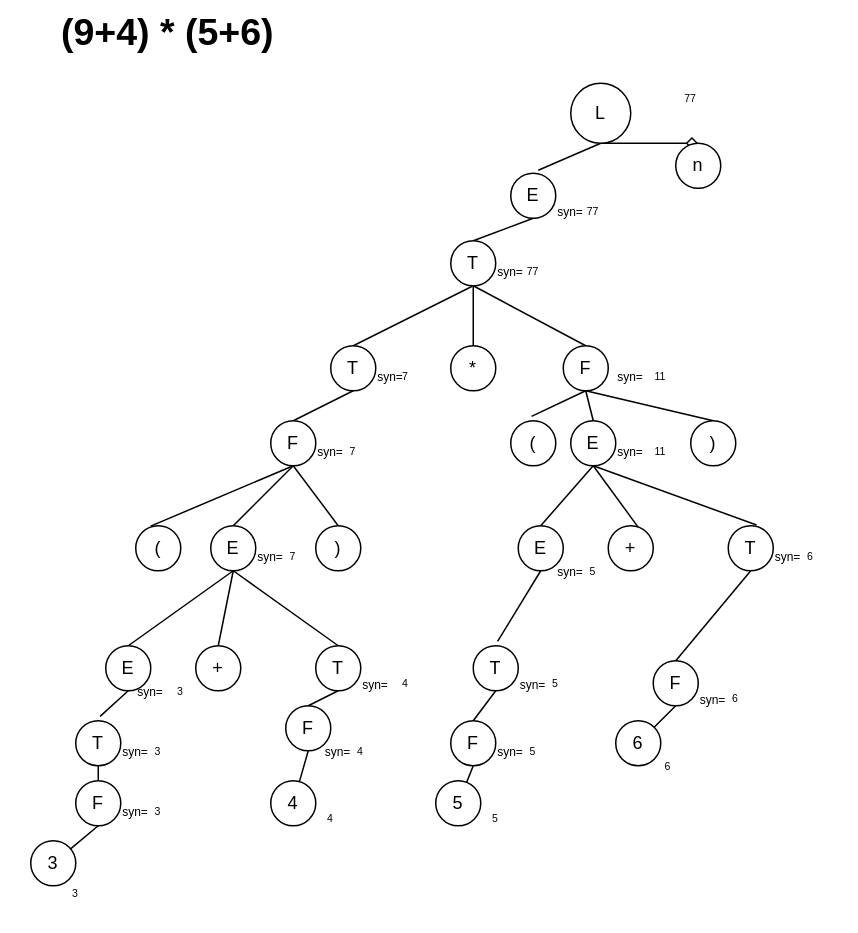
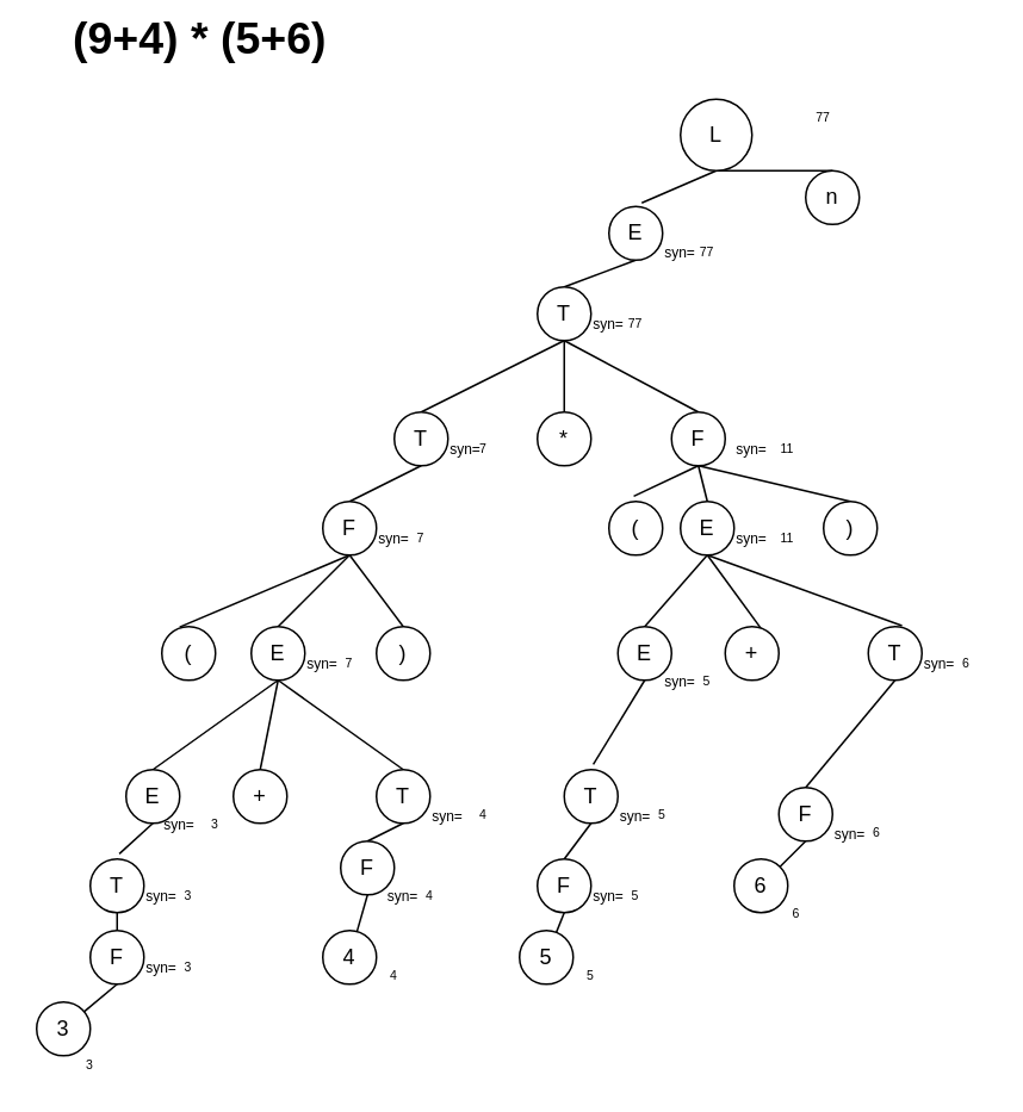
- <mxCell id="4" style="edgeStyle=none;html=1;exitX=0.5;exitY=1;exitDx=0;exitDy=0;entryX=0.5;entryY=0;entryDx=0;entryDy=0;endArrow=diamond;endFill=0;" parent="1" source="5" target="8" edge="1"><mxGeometry relative="1" as="geometry" /></mxCell>
+ <mxCell id="4" style="edgeStyle=none;html=1;exitX=0.5;exitY=1;exitDx=0;exitDy=0;entryX=0.5;entryY=0;entryDx=0;entryDy=0;endArrow=none;endFill=0;" parent="1" source="5" target="8" edge="1"><mxGeometry relative="1" as="geometry" /></mxCell>
